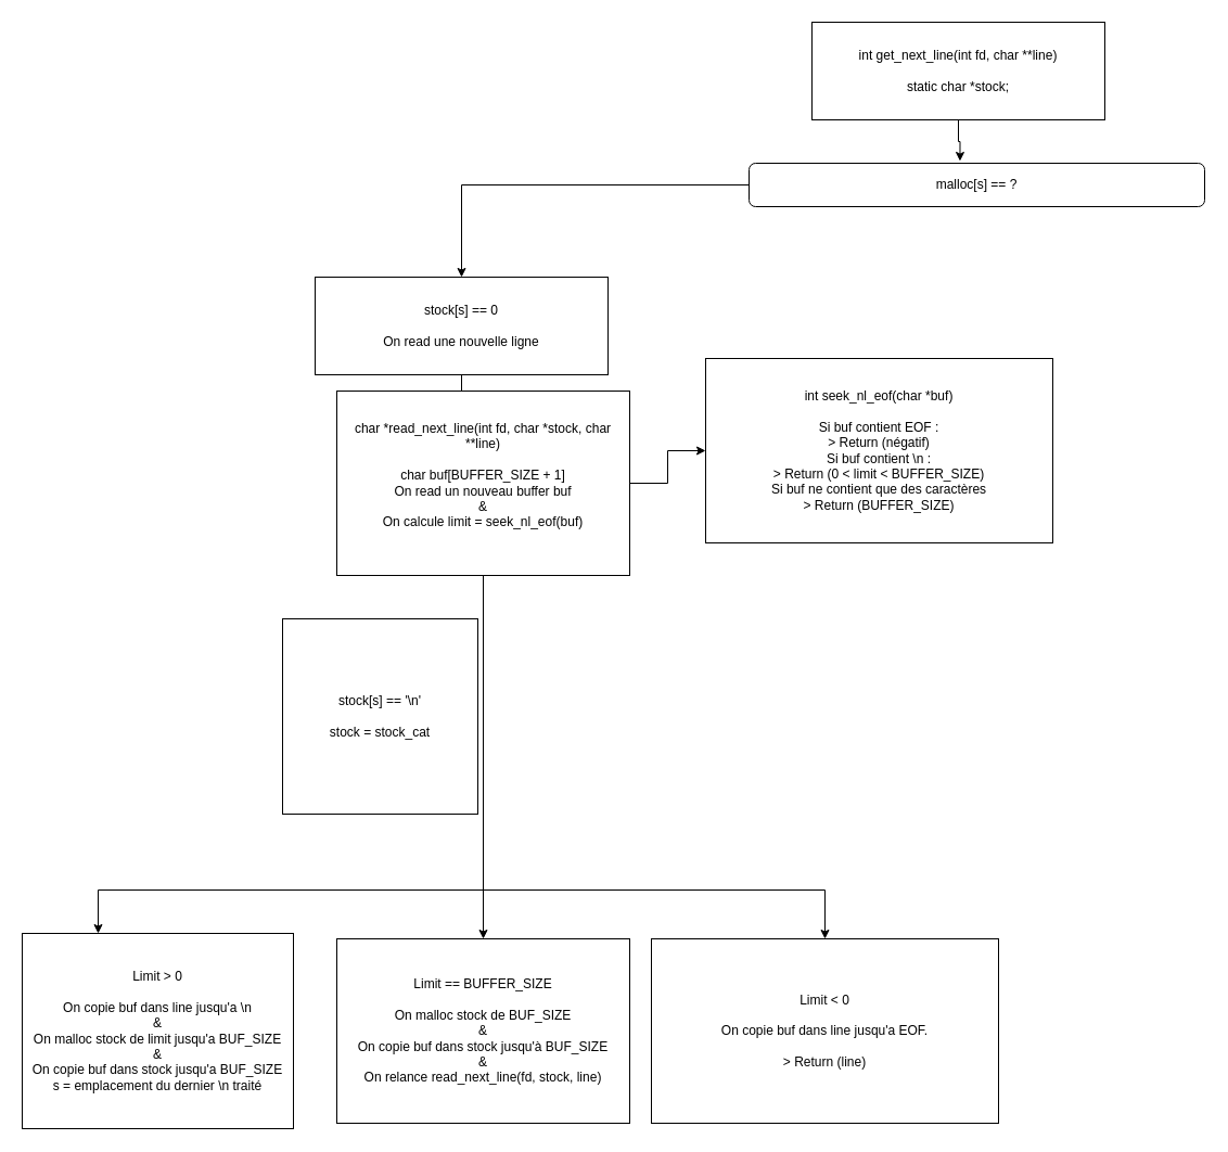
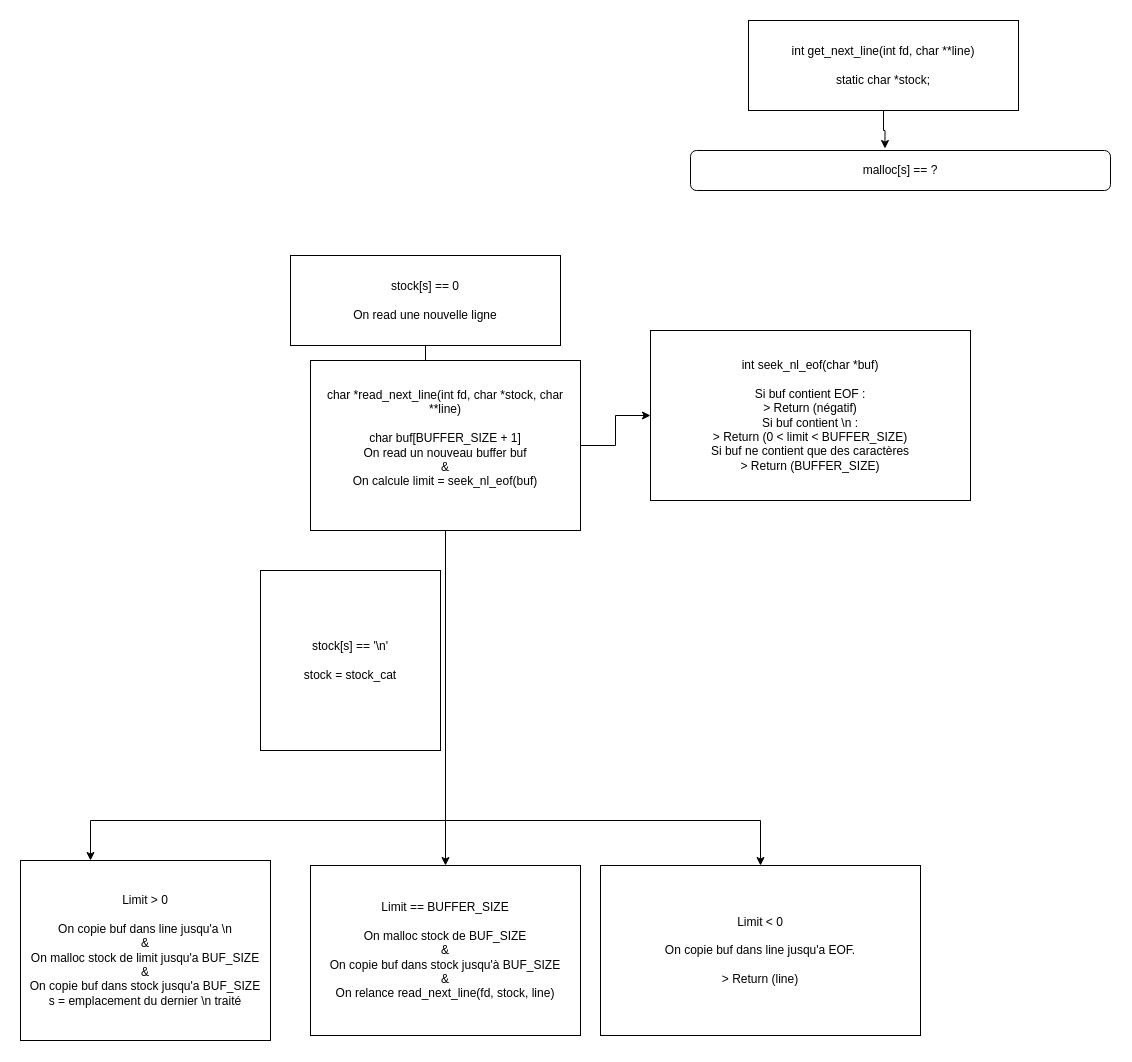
- <mxCell id="4" value="" style="edgeStyle=orthogonalEdgeStyle;rounded=0;orthogonalLoop=1;jettySize=auto;html=1;exitX=0;exitY=0.5;exitDx=0;exitDy=0;" edge="1" parent="1" source="15" target="6"><mxGeometry relative="1" as="geometry" /></mxCell>
